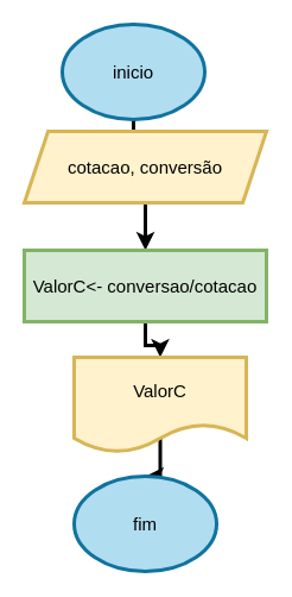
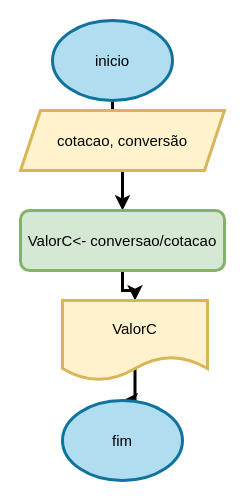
- <mxCell id="7" value="ValorC&amp;lt;- conversao/cotacao" style="whiteSpace=wrap;html=1;strokeWidth=3;fontSize=15;fillColor=#d5e8d4;strokeColor=#82b366;" vertex="1" parent="1"><mxGeometry x="20" y="210" width="204" height="60" as="geometry" /></mxCell>
+ <mxCell id="7" value="ValorC&amp;lt;- conversao/cotacao" style="whiteSpace=wrap;html=1;strokeWidth=3;fontSize=15;fillColor=#d5e8d4;strokeColor=#82b366;rounded=1;" vertex="1" parent="1"><mxGeometry x="20" y="210" width="204" height="60" as="geometry" /></mxCell>
